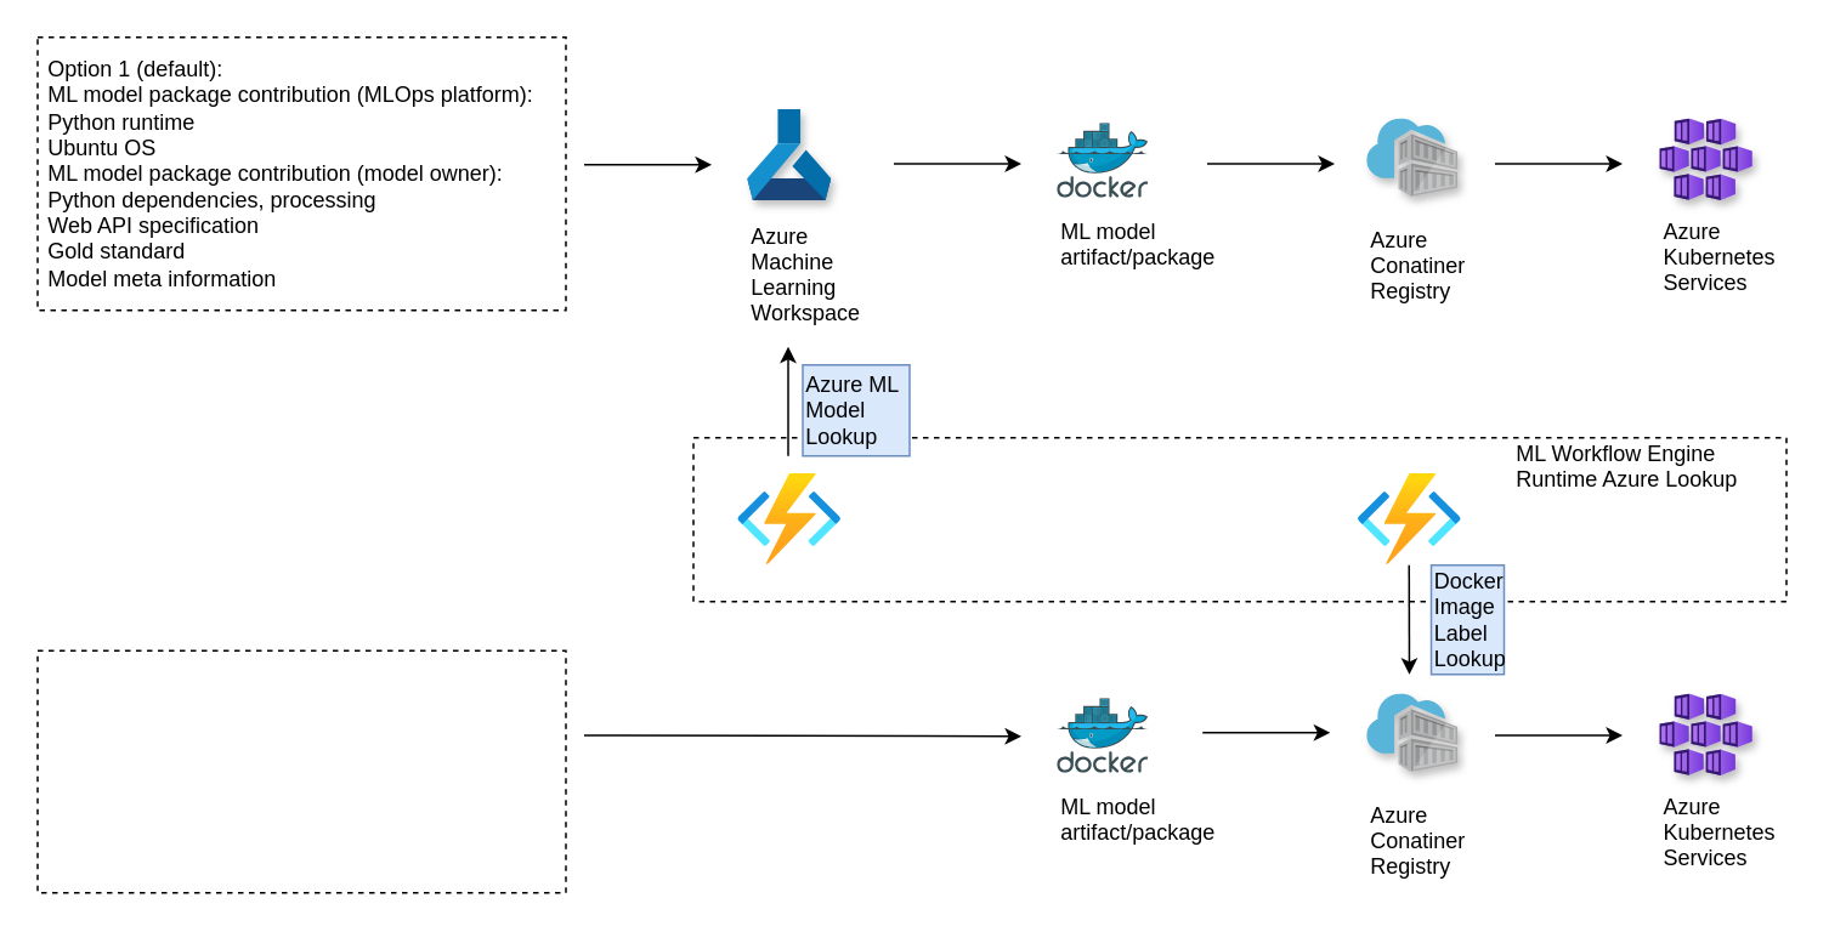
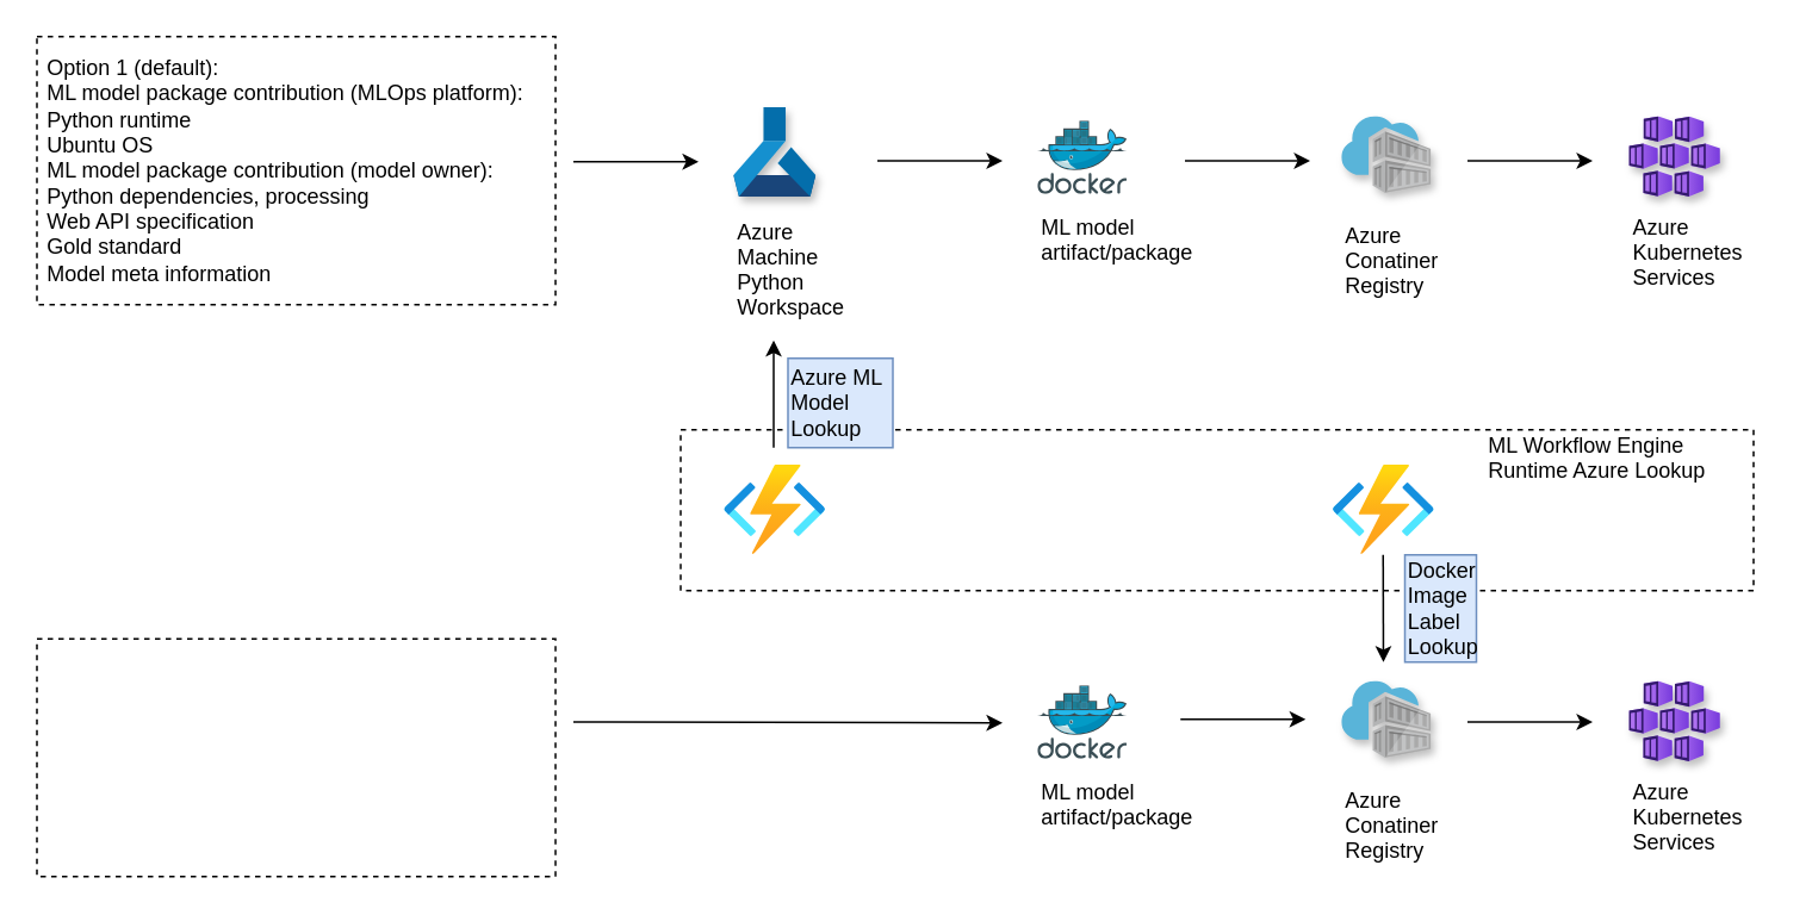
- <mxCell id="5" value="Azure &#10;Machine&#10;Learning &#10;Workspace" style="text;align=left;verticalAlign=middle;resizable=0;points=[];autosize=1;" parent="1" vertex="1"><mxGeometry x="410" y="120" width="80" height="60" as="geometry" /></mxCell>
+ <mxCell id="5" value="Azure &#10;Machine&#10;Python &#10;Workspace" style="text;align=left;verticalAlign=middle;resizable=0;points=[];autosize=1;" parent="1" vertex="1"><mxGeometry x="410" y="120" width="80" height="60" as="geometry" /></mxCell>
